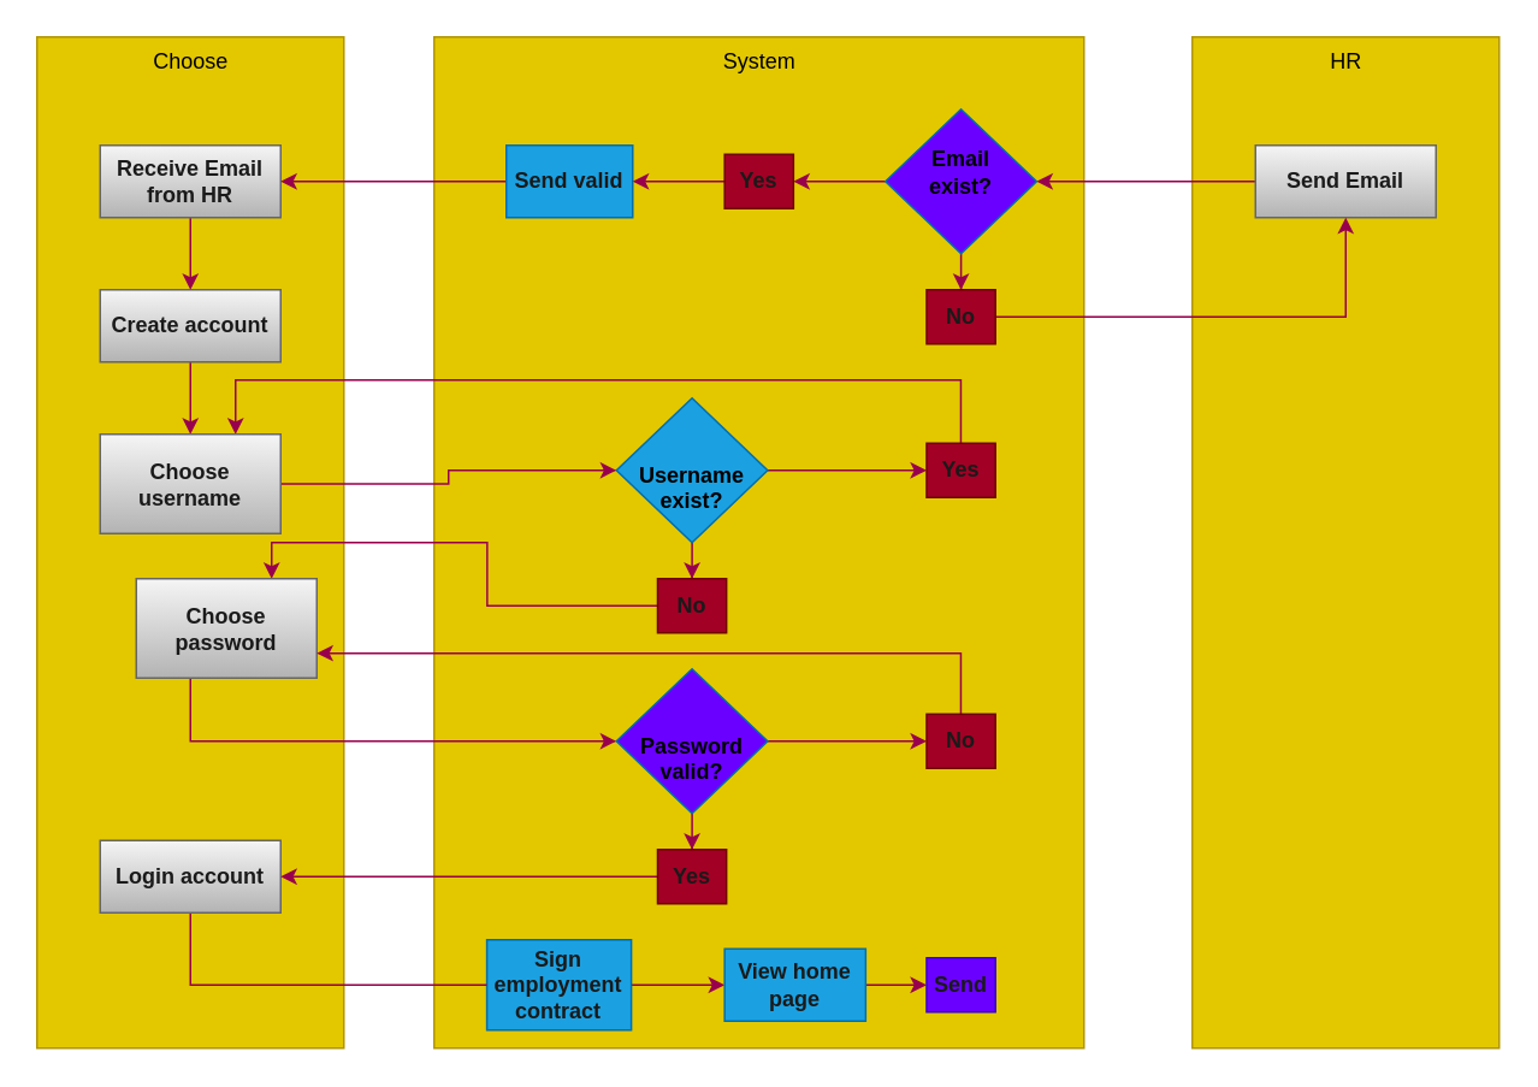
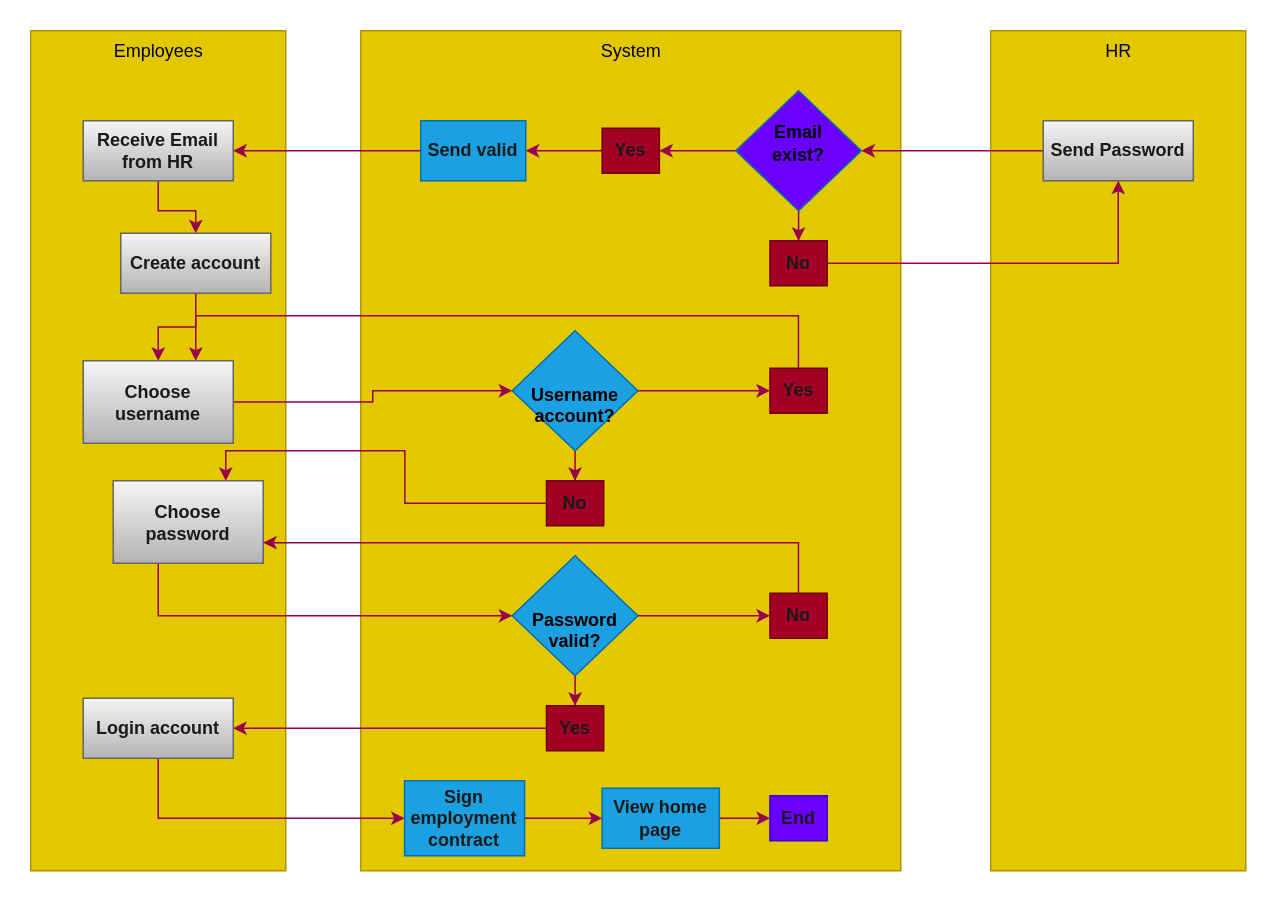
- <mxCell id="2" value="Choose" style="html=1;labelBackgroundColor=none;verticalAlign=top;fillColor=#e3c800;strokeColor=#B09500;fontColor=#000000;" vertex="1" parent="1"><mxGeometry x="20" y="20" width="170" height="560" as="geometry" /></mxCell>
+ <mxCell id="2" value="Employees" style="html=1;labelBackgroundColor=none;verticalAlign=top;fillColor=#e3c800;strokeColor=#B09500;fontColor=#000000;" vertex="1" parent="1"><mxGeometry x="20" y="20" width="170" height="560" as="geometry" /></mxCell>
- <mxCell id="8" value="&lt;b&gt;&lt;font color=&quot;#1a1a1a&quot;&gt;Send Email&lt;/font&gt;&lt;/b&gt;" style="whiteSpace=wrap;html=1;align=center;labelBackgroundColor=none;fillColor=#f5f5f5;strokeColor=#666666;gradientColor=#b3b3b3;" vertex="1" parent="1"><mxGeometry x="695" y="80" width="100" height="40" as="geometry" /></mxCell>
+ <mxCell id="8" value="&lt;b&gt;&lt;font color=&quot;#1a1a1a&quot;&gt;Send Password&lt;/font&gt;&lt;/b&gt;" style="whiteSpace=wrap;html=1;align=center;labelBackgroundColor=none;fillColor=#f5f5f5;strokeColor=#666666;gradientColor=#b3b3b3;" vertex="1" parent="1"><mxGeometry x="695" y="80" width="100" height="40" as="geometry" /></mxCell>
- <mxCell id="6" value="&lt;b&gt;&lt;font color=&quot;#1a1a1a&quot;&gt;Create account&lt;/font&gt;&lt;/b&gt;" style="whiteSpace=wrap;html=1;align=center;labelBackgroundColor=none;fillColor=#f5f5f5;strokeColor=#666666;gradientColor=#b3b3b3;" vertex="1" parent="1"><mxGeometry x="55" y="160" width="100" height="40" as="geometry" /></mxCell>
+ <mxCell id="6" value="&lt;b&gt;&lt;font color=&quot;#1a1a1a&quot;&gt;Create account&lt;/font&gt;&lt;/b&gt;" style="whiteSpace=wrap;html=1;align=center;labelBackgroundColor=none;fillColor=#f5f5f5;strokeColor=#666666;gradientColor=#b3b3b3;" vertex="1" parent="1"><mxGeometry x="80" y="155" width="100" height="40" as="geometry" /></mxCell>
- <mxCell id="27" value="&lt;font color=&quot;#000000&quot;&gt;&lt;br&gt;&lt;br&gt;Username&lt;br&gt;exist?&lt;/font&gt;" style="rhombus;whiteSpace=wrap;html=1;labelBackgroundColor=none;verticalAlign=top;fillColor=#1ba1e2;strokeColor=#006EAF;fontStyle=1;fontColor=#ffffff;" vertex="1" parent="1"><mxGeometry x="341" y="220" width="83.75" height="80" as="geometry" /></mxCell>
+ <mxCell id="27" value="&lt;font color=&quot;#000000&quot;&gt;&lt;br&gt;&lt;br&gt;Username&lt;br&gt;account?&lt;/font&gt;" style="rhombus;whiteSpace=wrap;html=1;labelBackgroundColor=none;verticalAlign=top;fillColor=#1ba1e2;strokeColor=#006EAF;fontStyle=1;fontColor=#ffffff;" vertex="1" parent="1"><mxGeometry x="341" y="220" width="83.75" height="80" as="geometry" /></mxCell>
- <mxCell id="40" value="&lt;font color=&quot;#000000&quot;&gt;&lt;br&gt;&lt;br&gt;Password&lt;br&gt;valid?&lt;br&gt;&lt;/font&gt;" style="rhombus;whiteSpace=wrap;html=1;labelBackgroundColor=none;verticalAlign=top;fillColor=#6a00ff;strokeColor=#006EAF;fontStyle=1;fontColor=#ffffff;" vertex="1" parent="1"><mxGeometry x="341" y="370" width="83.75" height="80" as="geometry" /></mxCell>
+ <mxCell id="40" value="&lt;font color=&quot;#000000&quot;&gt;&lt;br&gt;&lt;br&gt;Password&lt;br&gt;valid?&lt;br&gt;&lt;/font&gt;" style="rhombus;whiteSpace=wrap;html=1;labelBackgroundColor=none;verticalAlign=top;fillColor=#1ba1e2;strokeColor=#006EAF;fontStyle=1;fontColor=#ffffff;" vertex="1" parent="1"><mxGeometry x="341" y="370" width="83.75" height="80" as="geometry" /></mxCell>
- <mxCell id="32" style="edgeStyle=orthogonalEdgeStyle;rounded=0;orthogonalLoop=1;jettySize=auto;html=1;entryX=0;entryY=0.5;entryDx=0;entryDy=0;strokeColor=#99004D;endArrow=none;" edge="1" parent="1" source="33" target="17"><mxGeometry relative="1" as="geometry"><Array as="points"><mxPoint x="105" y="545" /></Array></mxGeometry></mxCell>
+ <mxCell id="32" style="edgeStyle=orthogonalEdgeStyle;rounded=0;orthogonalLoop=1;jettySize=auto;html=1;entryX=0;entryY=0.5;entryDx=0;entryDy=0;strokeColor=#99004D;" edge="1" parent="1" source="33" target="17"><mxGeometry relative="1" as="geometry"><Array as="points"><mxPoint x="105" y="545" /></Array></mxGeometry></mxCell>
- <mxCell id="23" value="&lt;b&gt;&lt;font color=&quot;#1a1a1a&quot;&gt;Send&lt;/font&gt;&lt;/b&gt;" style="whiteSpace=wrap;html=1;align=center;labelBackgroundColor=none;fillColor=#6a00ff;strokeColor=#3700CC;fontColor=#ffffff;" vertex="1" parent="1"><mxGeometry x="512.82" y="530" width="38.12" height="30" as="geometry" /></mxCell>
+ <mxCell id="23" value="&lt;b&gt;&lt;font color=&quot;#1a1a1a&quot;&gt;End&lt;/font&gt;&lt;/b&gt;" style="whiteSpace=wrap;html=1;align=center;labelBackgroundColor=none;fillColor=#6a00ff;strokeColor=#3700CC;fontColor=#ffffff;" vertex="1" parent="1"><mxGeometry x="512.82" y="530" width="38.12" height="30" as="geometry" /></mxCell>
